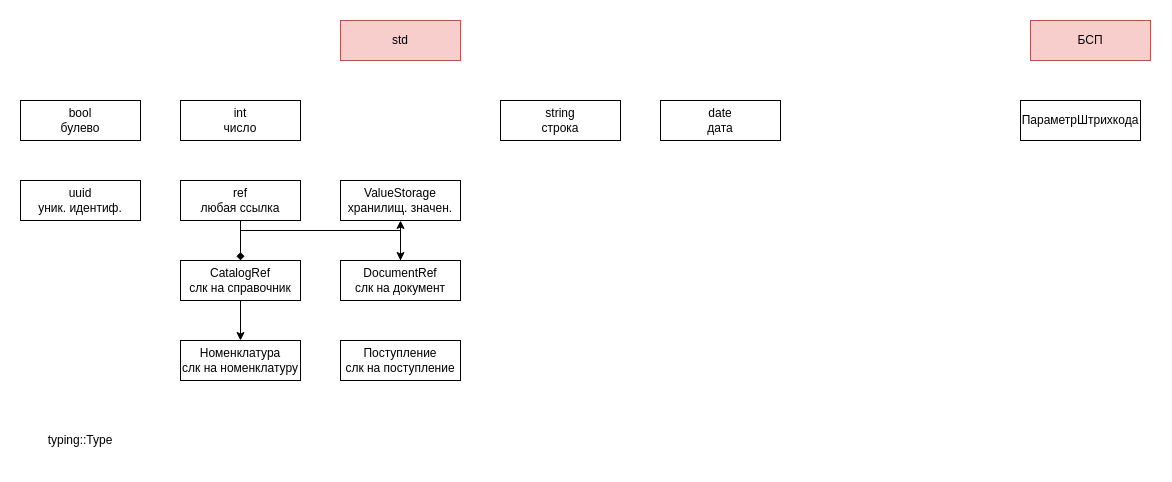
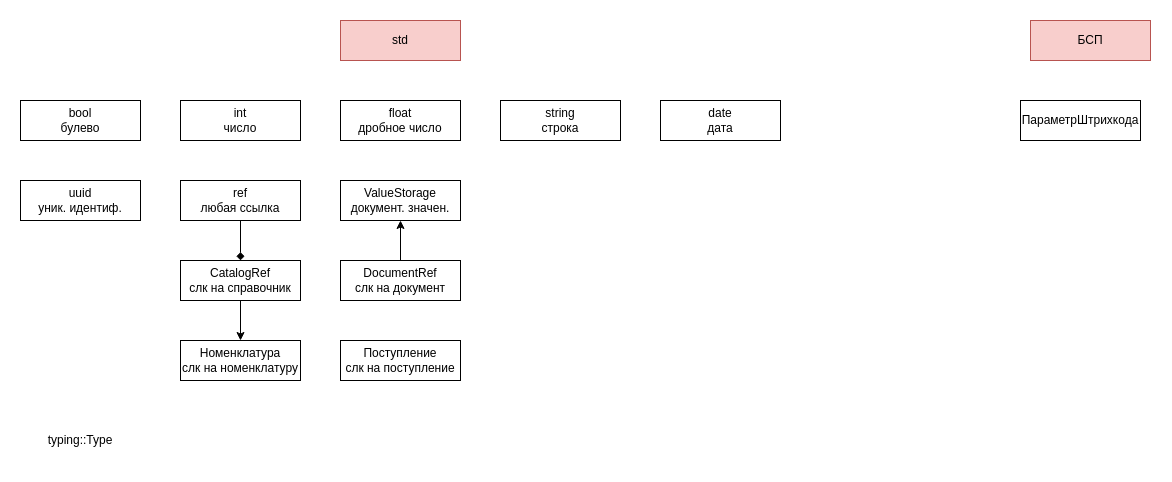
+ <mxCell id="4" value="float&lt;div&gt;дробное число&lt;/div&gt;" style="rounded=0;whiteSpace=wrap;html=1;" parent="1" vertex="1"><mxGeometry x="340" y="100" width="120" height="40" as="geometry" /></mxCell>
- <mxCell id="15" value="ValueStorage&lt;div&gt;хранилищ. значен.&lt;/div&gt;" style="rounded=0;whiteSpace=wrap;html=1;" vertex="1" parent="1"><mxGeometry x="340" y="180" width="120" height="40" as="geometry" /></mxCell>
+ <mxCell id="15" value="ValueStorage&lt;div&gt;документ. значен.&lt;/div&gt;" style="rounded=0;whiteSpace=wrap;html=1;" vertex="1" parent="1"><mxGeometry x="340" y="180" width="120" height="40" as="geometry" /></mxCell>
- <mxCell id="7" style="edgeStyle=orthogonalEdgeStyle;rounded=0;orthogonalLoop=1;jettySize=auto;html=1;" edge="1" parent="1" source="8" target="19"><mxGeometry relative="1" as="geometry"><Array as="points"><mxPoint x="240" y="230" /><mxPoint x="400" y="230" /></Array></mxGeometry></mxCell>
